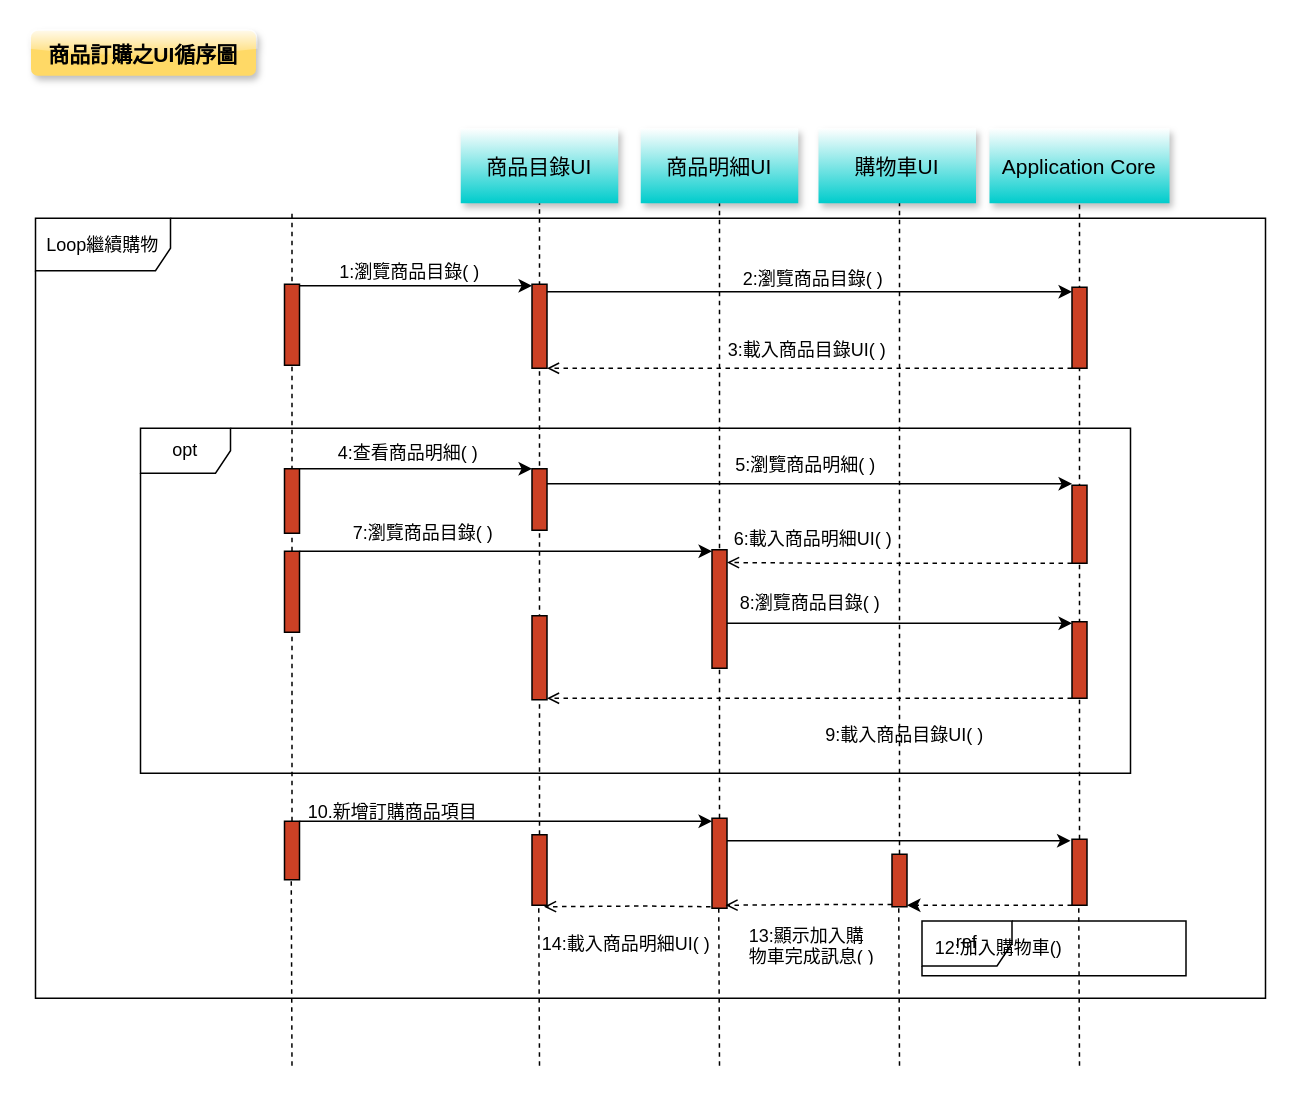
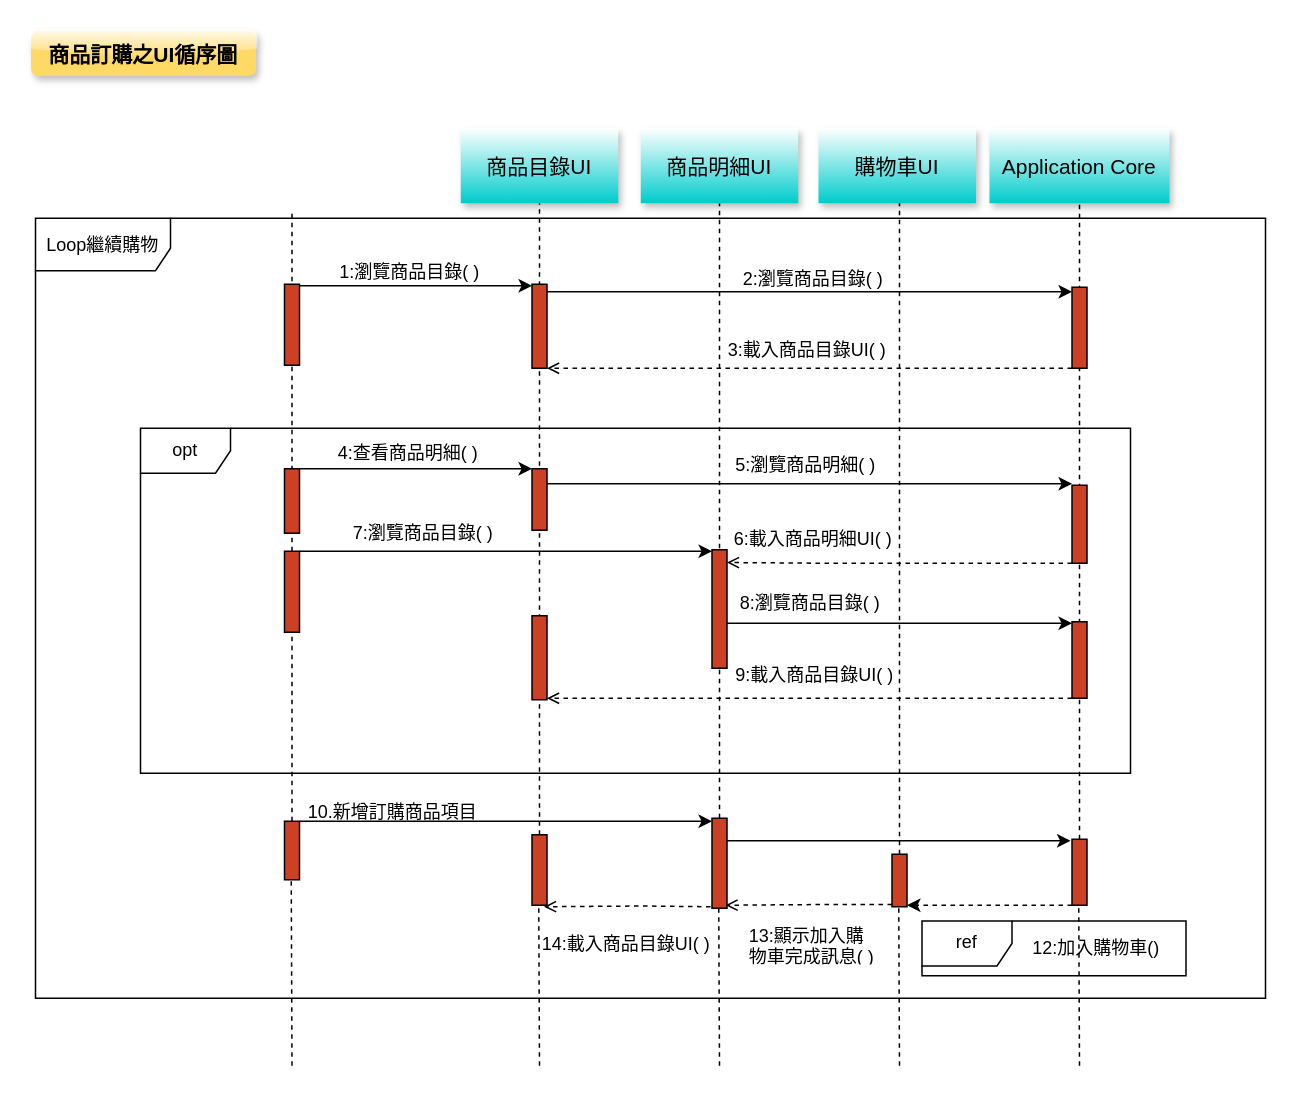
- <mxCell id="39" value="9:載入商品目錄UI( )" style="text;strokeColor=none;fillColor=none;align=left;verticalAlign=middle;spacingLeft=4;spacingRight=4;overflow=hidden;points=[[0,0.5],[1,0.5]];portConstraint=eastwest;rotatable=0;whiteSpace=wrap;html=1;" vertex="1" parent="1"><mxGeometry x="544" y="475" width="170" height="30" as="geometry" /></mxCell>
+ <mxCell id="39" value="9:載入商品目錄UI( )" style="text;strokeColor=none;fillColor=none;align=left;verticalAlign=middle;spacingLeft=4;spacingRight=4;overflow=hidden;points=[[0,0.5],[1,0.5]];portConstraint=eastwest;rotatable=0;whiteSpace=wrap;html=1;" vertex="1" parent="1"><mxGeometry x="484" y="435" width="170" height="30" as="geometry" /></mxCell>
- <mxCell id="56" value="14:載入商品明細UI( )" style="text;strokeColor=none;fillColor=none;align=left;verticalAlign=middle;spacingLeft=4;spacingRight=4;overflow=hidden;points=[[0,0.5],[1,0.5]];portConstraint=eastwest;rotatable=0;whiteSpace=wrap;html=1;" vertex="1" parent="1"><mxGeometry x="354.63" y="613.5" width="126" height="30" as="geometry" /></mxCell>
+ <mxCell id="56" value="14:載入商品目錄UI( )" style="text;strokeColor=none;fillColor=none;align=left;verticalAlign=middle;spacingLeft=4;spacingRight=4;overflow=hidden;points=[[0,0.5],[1,0.5]];portConstraint=eastwest;rotatable=0;whiteSpace=wrap;html=1;" vertex="1" parent="1"><mxGeometry x="354.63" y="613.5" width="126" height="30" as="geometry" /></mxCell>
- <mxCell id="51" value="12:加入購物車()" style="text;strokeColor=none;fillColor=none;align=left;verticalAlign=middle;spacingLeft=4;spacingRight=4;overflow=hidden;points=[[0,0.5],[1,0.5]];portConstraint=eastwest;rotatable=0;whiteSpace=wrap;html=1;" vertex="1" parent="1"><mxGeometry x="617" y="616.75" width="100" height="30" as="geometry" /></mxCell>
+ <mxCell id="51" value="12:加入購物車()" style="text;strokeColor=none;fillColor=none;align=left;verticalAlign=middle;spacingLeft=4;spacingRight=4;overflow=hidden;points=[[0,0.5],[1,0.5]];portConstraint=eastwest;rotatable=0;whiteSpace=wrap;html=1;" vertex="1" parent="1"><mxGeometry x="682" y="616.75" width="100" height="30" as="geometry" /></mxCell>
